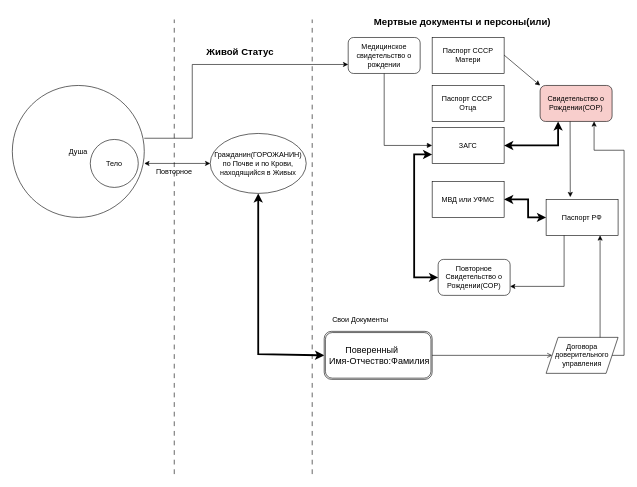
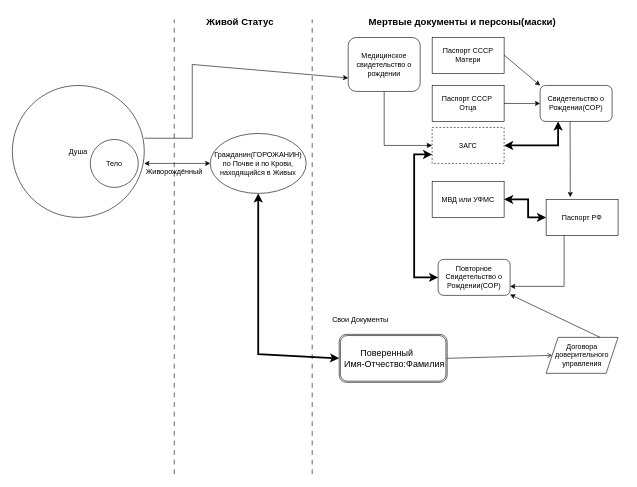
- <mxCell id="24" value="Мертвые документы и персоны(или)" style="text;html=1;align=center;verticalAlign=middle;resizable=0;points=[];autosize=1;strokeColor=none;fillColor=none;fontSize=16;fontStyle=1" parent="1" vertex="1"><mxGeometry x="600" y="20" width="340" height="30" as="geometry" /></mxCell>
+ <mxCell id="24" value="Мертвые документы и персоны(маски)" style="text;html=1;align=center;verticalAlign=middle;resizable=0;points=[];autosize=1;strokeColor=none;fillColor=none;fontSize=16;fontStyle=1" parent="1" vertex="1"><mxGeometry x="600" y="20" width="340" height="30" as="geometry" /></mxCell>
- <mxCell id="23" value="Живой Статус" style="text;html=1;strokeColor=none;fillColor=none;align=center;verticalAlign=middle;whiteSpace=wrap;rounded=0;fontSize=16;fontStyle=1" parent="1" vertex="1"><mxGeometry x="320" y="70" width="160" height="30" as="geometry" /></mxCell>
+ <mxCell id="23" value="Живой Статус" style="text;html=1;strokeColor=none;fillColor=none;align=center;verticalAlign=middle;whiteSpace=wrap;rounded=0;fontSize=16;fontStyle=1" parent="1" vertex="1"><mxGeometry x="320" y="20" width="160" height="30" as="geometry" /></mxCell>
- <mxCell id="21" value="Медицинское свидетельство о рождении" style="rounded=1;whiteSpace=wrap;html=1;" parent="1" vertex="1"><mxGeometry x="580" y="62" width="120" height="60" as="geometry" /></mxCell>
+ <mxCell id="21" value="Медицинское свидетельство о рождении" style="rounded=1;whiteSpace=wrap;html=1;" parent="1" vertex="1"><mxGeometry x="580" y="62" width="120" height="90" as="geometry" /></mxCell>
+ <mxCell id="16" value="" style="endArrow=classic;startArrow=none;html=1;rounded=0;entryX=0;entryY=0.5;entryDx=0;entryDy=0;exitX=1;exitY=0.5;exitDx=0;exitDy=0;startFill=0;" parent="1" source="12" target="10" edge="1"><mxGeometry width="50" height="50" relative="1" as="geometry"><mxPoint x="860" y="111.37" as="sourcePoint" /><mxPoint x="920" y="162" as="targetPoint" /></mxGeometry></mxCell>
- <mxCell id="10" value="Свидетельство о Рождении(СОР)" style="rounded=1;whiteSpace=wrap;html=1;fillColor=#f8cecc;" parent="1" vertex="1"><mxGeometry x="900" y="142" width="120" height="60" as="geometry" /></mxCell>
+ <mxCell id="10" value="Свидетельство о Рождении(СОР)" style="rounded=1;whiteSpace=wrap;html=1;" parent="1" vertex="1"><mxGeometry x="900" y="142" width="120" height="60" as="geometry" /></mxCell>
- <mxCell id="13" value="ЗАГС" style="rounded=0;whiteSpace=wrap;html=1;" parent="1" vertex="1"><mxGeometry x="720" y="212" width="120" height="60" as="geometry" /></mxCell>
+ <mxCell id="13" value="ЗАГС" style="rounded=0;whiteSpace=wrap;html=1;dashed=1;" parent="1" vertex="1"><mxGeometry x="720" y="212" width="120" height="60" as="geometry" /></mxCell>
- <mxCell id="6" value="Повторное" style="text;html=1;strokeColor=none;fillColor=none;align=center;verticalAlign=middle;whiteSpace=wrap;rounded=0;" parent="1" vertex="1"><mxGeometry x="260" y="271" width="60" height="30" as="geometry" /></mxCell>
+ <mxCell id="6" value="Живорождённый" style="text;html=1;strokeColor=none;fillColor=none;align=center;verticalAlign=middle;whiteSpace=wrap;rounded=0;" parent="1" vertex="1"><mxGeometry x="260" y="271" width="60" height="30" as="geometry" /></mxCell>
- <mxCell id="34" value="" style="endArrow=classic;html=1;rounded=0;exitX=0.75;exitY=0;exitDx=0;exitDy=0;entryX=0.75;entryY=1;entryDx=0;entryDy=0;" parent="1" source="32" target="9" edge="1"><mxGeometry width="50" height="50" relative="1" as="geometry"><mxPoint x="940" y="550" as="sourcePoint" /><mxPoint x="1000" y="400" as="targetPoint" /></mxGeometry></mxCell>
+ <mxCell id="34" value="" style="endArrow=classic;html=1;rounded=0;exitX=0.75;exitY=0;exitDx=0;exitDy=0;" parent="1" source="32" target="18" edge="1"><mxGeometry width="50" height="50" relative="1" as="geometry"><mxPoint x="940" y="550" as="sourcePoint" /><mxPoint x="1000" y="400" as="targetPoint" /></mxGeometry></mxCell>
- <mxCell id="26" value="&lt;font style=&quot;font-size: 15px;&quot;&gt;Поверенный&amp;nbsp; &amp;nbsp; &amp;nbsp;&lt;br&gt;&amp;nbsp;Имя-Отчество:Фамилия&lt;/font&gt;" style="shape=ext;double=1;rounded=1;whiteSpace=wrap;html=1;" parent="1" vertex="1"><mxGeometry x="540" y="552" width="180" height="80" as="geometry" /></mxCell>
+ <mxCell id="26" value="&lt;font style=&quot;font-size: 15px;&quot;&gt;Поверенный&amp;nbsp; &amp;nbsp; &amp;nbsp;&lt;br&gt;&amp;nbsp;Имя-Отчество:Фамилия&lt;/font&gt;" style="shape=ext;double=1;rounded=1;whiteSpace=wrap;html=1;" parent="1" vertex="1"><mxGeometry x="565" y="557" width="180" height="80" as="geometry" /></mxCell>
- <mxCell id="31" style="edgeStyle=orthogonalEdgeStyle;rounded=0;orthogonalLoop=1;jettySize=auto;html=1;entryX=0.75;entryY=1;entryDx=0;entryDy=0;" edge="1" parent="1" source="32" target="10"><mxGeometry relative="1" as="geometry"><Array as="points"><mxPoint x="1040" y="592" /><mxPoint x="1040" y="250" /><mxPoint x="990" y="250" /></Array></mxGeometry></mxCell>
